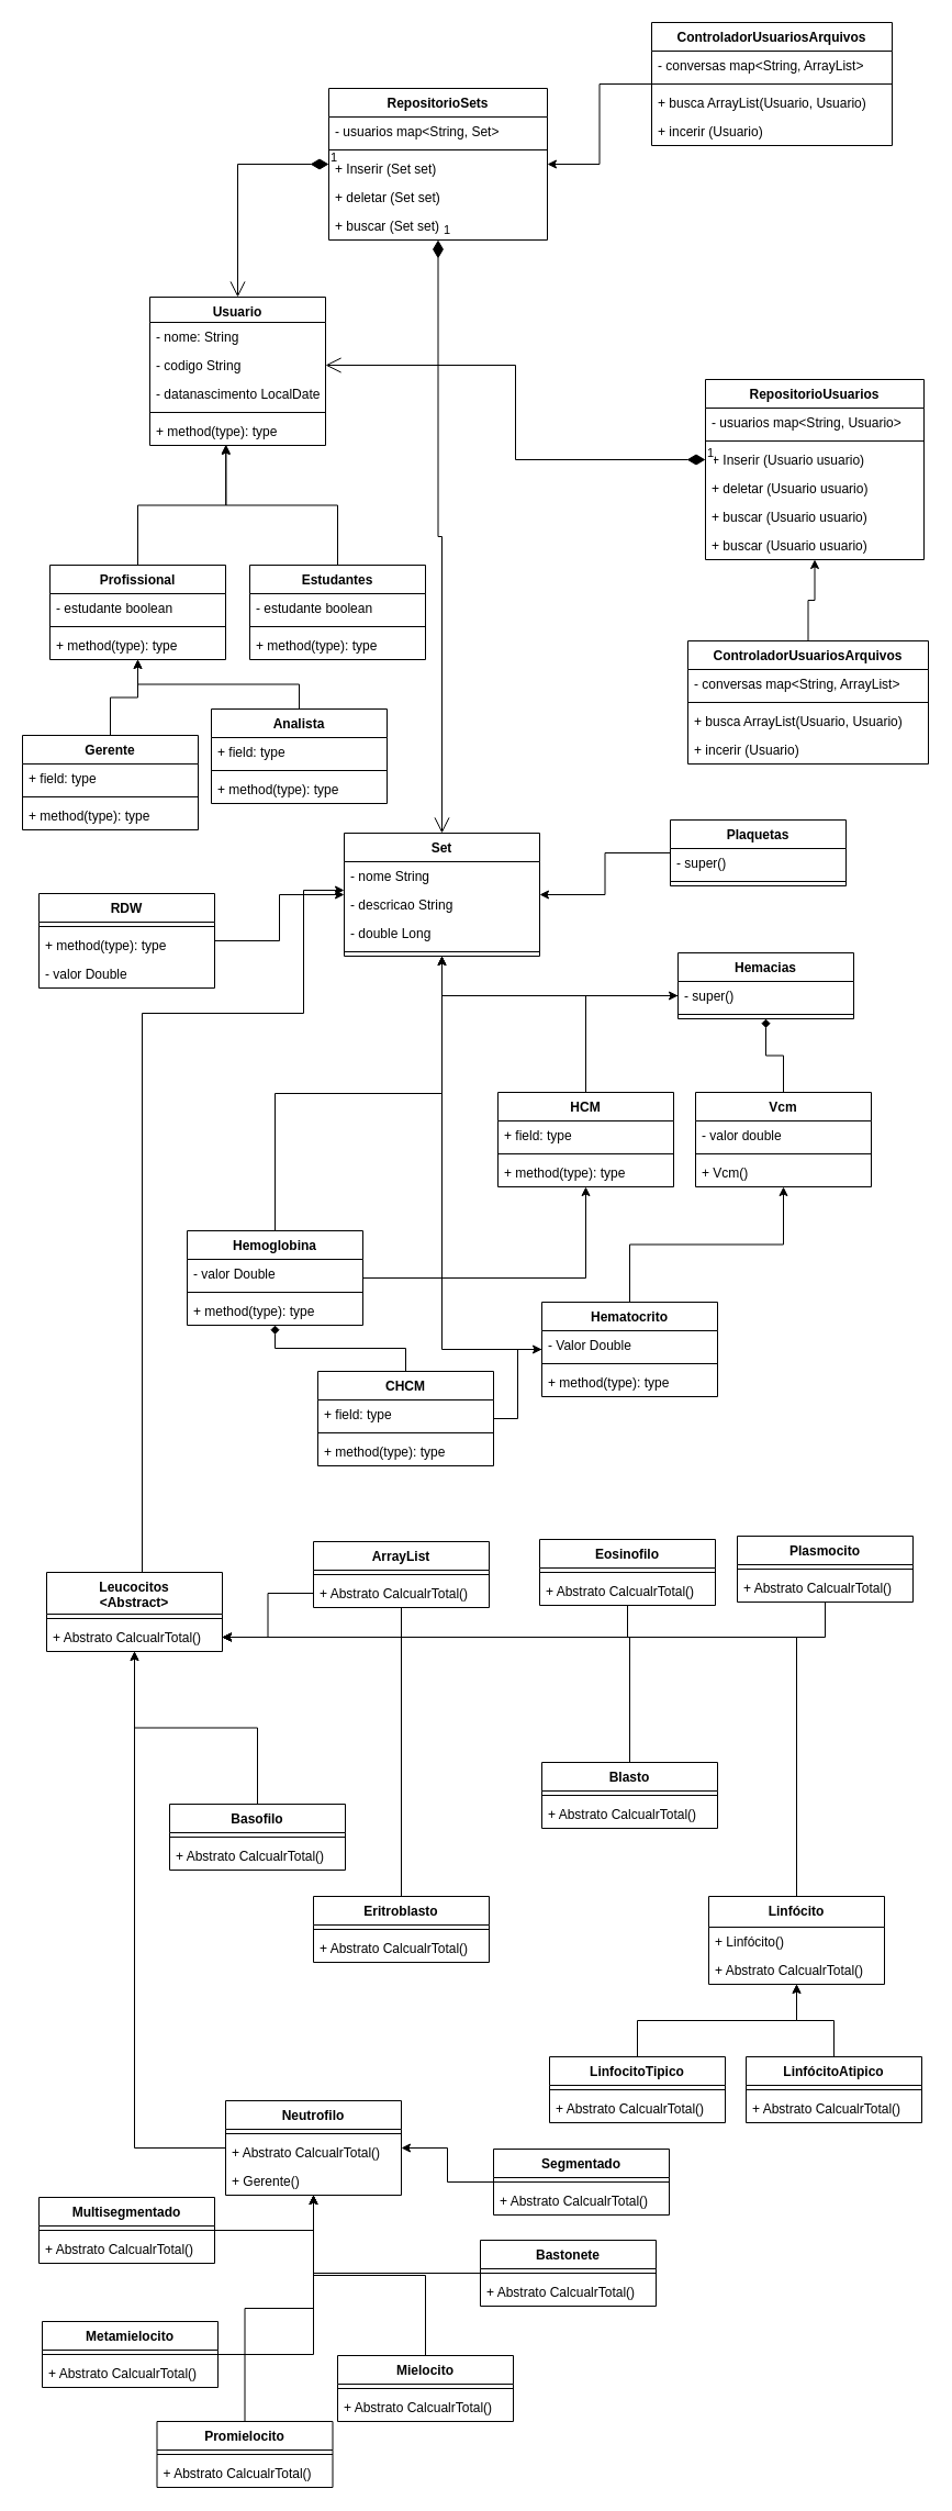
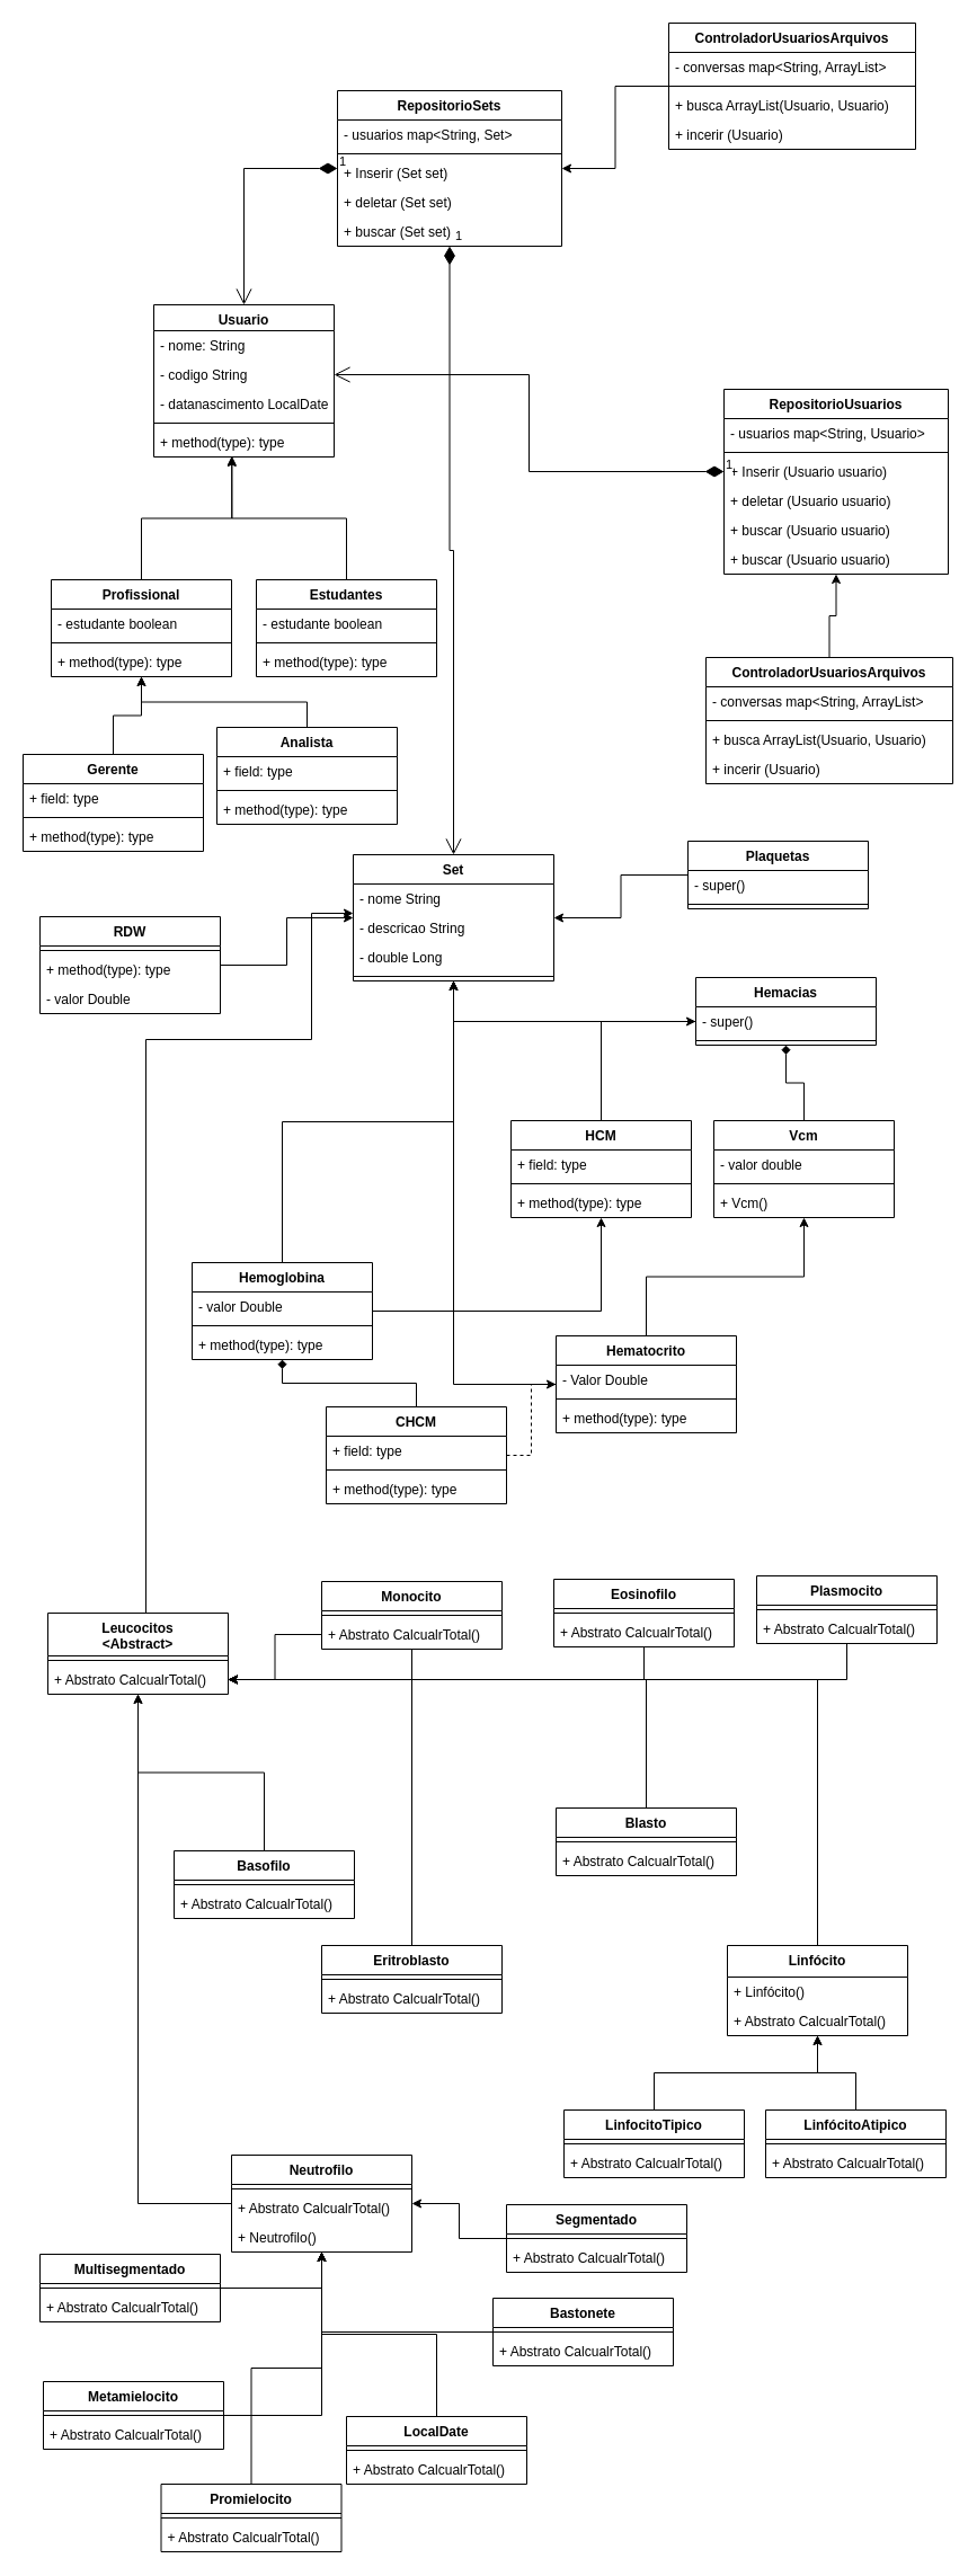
- <mxCell id="167" style="edgeStyle=orthogonalEdgeStyle;rounded=0;orthogonalLoop=1;jettySize=auto;html=1;" edge="1" parent="1" source="168" target="147"><mxGeometry relative="1" as="geometry" /></mxCell>
+ <mxCell id="167" style="edgeStyle=orthogonalEdgeStyle;rounded=0;orthogonalLoop=1;jettySize=auto;html=1;dashed=1;" edge="1" parent="1" source="168" target="147"><mxGeometry relative="1" as="geometry" /></mxCell>
- <mxCell id="51" value="ArrayList" style="swimlane;fontStyle=1;align=center;verticalAlign=top;childLayout=stackLayout;horizontal=1;startSize=26;horizontalStack=0;resizeParent=1;resizeParentMax=0;resizeLast=0;collapsible=1;marginBottom=0;shadow=0;fillColor=none;" vertex="1" parent="1"><mxGeometry x="285" y="1403" width="160" height="60" as="geometry" /></mxCell>
+ <mxCell id="51" value="Monocito" style="swimlane;fontStyle=1;align=center;verticalAlign=top;childLayout=stackLayout;horizontal=1;startSize=26;horizontalStack=0;resizeParent=1;resizeParentMax=0;resizeLast=0;collapsible=1;marginBottom=0;shadow=0;fillColor=none;" vertex="1" parent="1"><mxGeometry x="285" y="1403" width="160" height="60" as="geometry" /></mxCell>
- <mxCell id="62" value="+ Gerente()" style="text;strokeColor=none;fillColor=none;align=left;verticalAlign=top;spacingLeft=4;spacingRight=4;overflow=hidden;rotatable=0;points=[[0,0.5],[1,0.5]];portConstraint=eastwest;shadow=0;" vertex="1" parent="59"><mxGeometry y="60" width="160" height="26" as="geometry" /></mxCell>
+ <mxCell id="62" value="+ Neutrofilo()" style="text;strokeColor=none;fillColor=none;align=left;verticalAlign=top;spacingLeft=4;spacingRight=4;overflow=hidden;rotatable=0;points=[[0,0.5],[1,0.5]];portConstraint=eastwest;shadow=0;" vertex="1" parent="59"><mxGeometry y="60" width="160" height="26" as="geometry" /></mxCell>
- <mxCell id="126" value="Mielocito" style="swimlane;fontStyle=1;align=center;verticalAlign=top;childLayout=stackLayout;horizontal=1;startSize=26;horizontalStack=0;resizeParent=1;resizeParentMax=0;resizeLast=0;collapsible=1;marginBottom=0;shadow=0;fillColor=none;" vertex="1" parent="1"><mxGeometry x="307" y="2144" width="160" height="60" as="geometry" /></mxCell>
+ <mxCell id="126" value="LocalDate" style="swimlane;fontStyle=1;align=center;verticalAlign=top;childLayout=stackLayout;horizontal=1;startSize=26;horizontalStack=0;resizeParent=1;resizeParentMax=0;resizeLast=0;collapsible=1;marginBottom=0;shadow=0;fillColor=none;" vertex="1" parent="1"><mxGeometry x="307" y="2144" width="160" height="60" as="geometry" /></mxCell>
